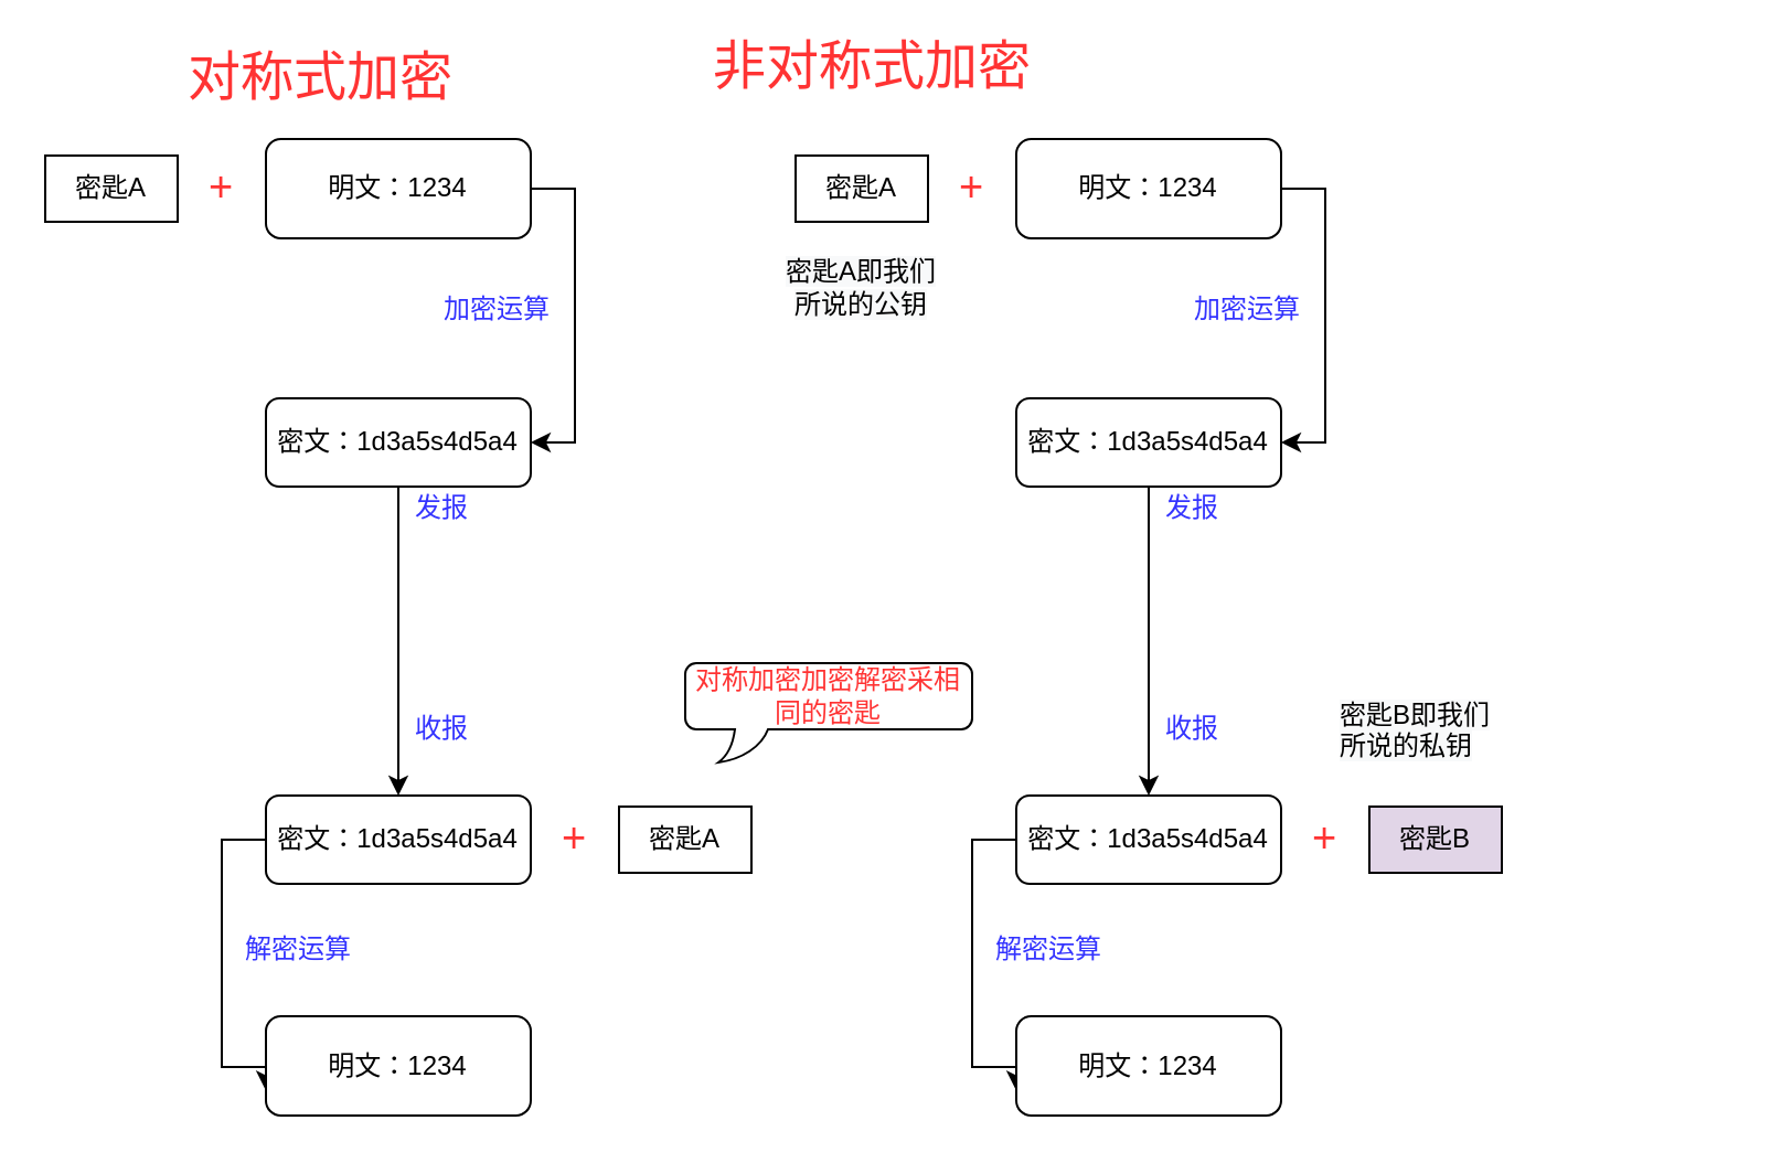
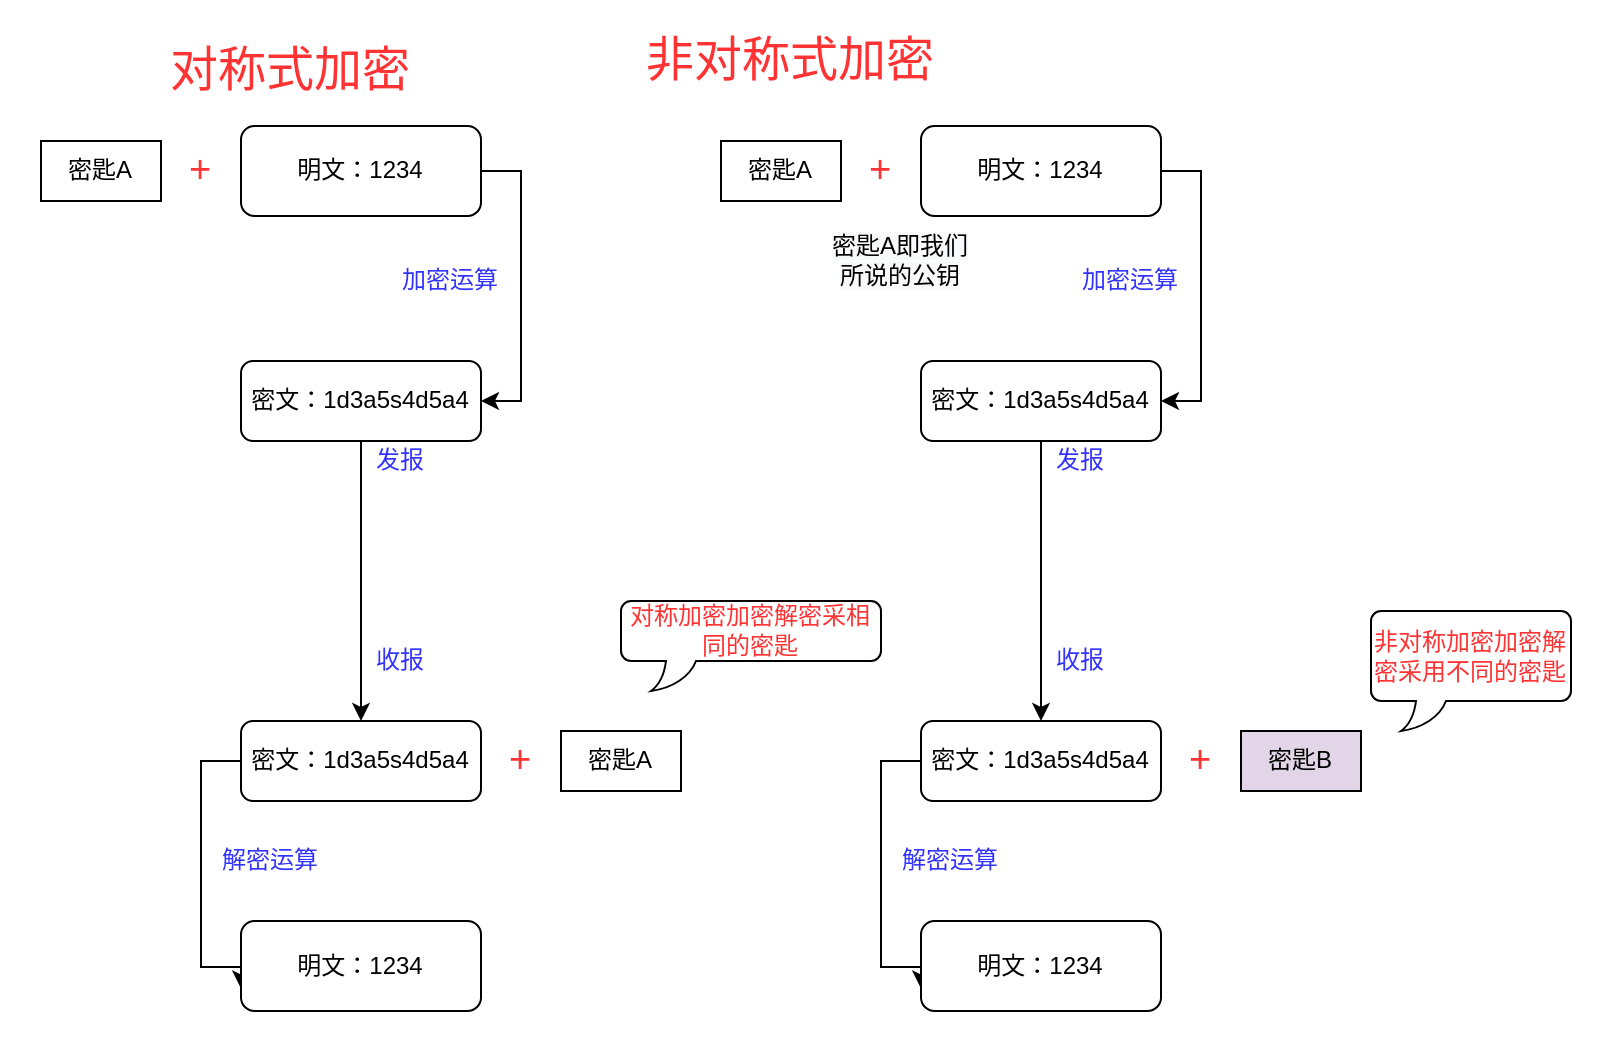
- <mxCell id="36" value="&#10;&#10;&lt;span style=&quot;color: rgb(0, 0, 0); font-family: helvetica; font-size: 12px; font-style: normal; font-weight: 400; letter-spacing: normal; text-align: center; text-indent: 0px; text-transform: none; word-spacing: 0px; background-color: rgb(248, 249, 250); display: inline; float: none;&quot;&gt;密匙A即我们所说的公钥&lt;/span&gt;&#10;&#10;" style="text;html=1;strokeColor=none;fillColor=none;align=center;verticalAlign=middle;whiteSpace=wrap;rounded=0;" vertex="1" parent="1"><mxGeometry x="350" y="120" width="80" height="20" as="geometry" /></mxCell>
+ <mxCell id="36" value="&#10;&#10;&lt;span style=&quot;color: rgb(0, 0, 0); font-family: helvetica; font-size: 12px; font-style: normal; font-weight: 400; letter-spacing: normal; text-align: center; text-indent: 0px; text-transform: none; word-spacing: 0px; background-color: rgb(248, 249, 250); display: inline; float: none;&quot;&gt;密匙A即我们所说的公钥&lt;/span&gt;&#10;&#10;" style="text;html=1;strokeColor=none;fillColor=none;align=center;verticalAlign=middle;whiteSpace=wrap;rounded=0;" vertex="1" parent="1"><mxGeometry x="410" y="120" width="80" height="20" as="geometry" /></mxCell>
- <mxCell id="37" value="&lt;span style=&quot;color: rgb(0 , 0 , 0) ; font-family: &amp;#34;helvetica&amp;#34; ; font-size: 12px ; font-style: normal ; font-weight: 400 ; letter-spacing: normal ; text-align: center ; text-indent: 0px ; text-transform: none ; word-spacing: 0px ; background-color: rgb(248 , 249 , 250) ; display: inline ; float: none&quot;&gt;密匙B即我们所说的私钥&lt;/span&gt;" style="text;whiteSpace=wrap;html=1;" vertex="1" parent="1"><mxGeometry x="605" y="310" width="80" height="40" as="geometry" /></mxCell>
+ <mxCell id="38" value="&lt;font color=&quot;#ff3333&quot;&gt;非对称加密加密解密采用不同的密匙&lt;/font&gt;" style="whiteSpace=wrap;html=1;shape=mxgraph.basic.roundRectCallout;dx=30;dy=15;size=5;boundedLbl=1;" vertex="1" parent="1"><mxGeometry x="685" y="305" width="100" height="60" as="geometry" /></mxCell>
